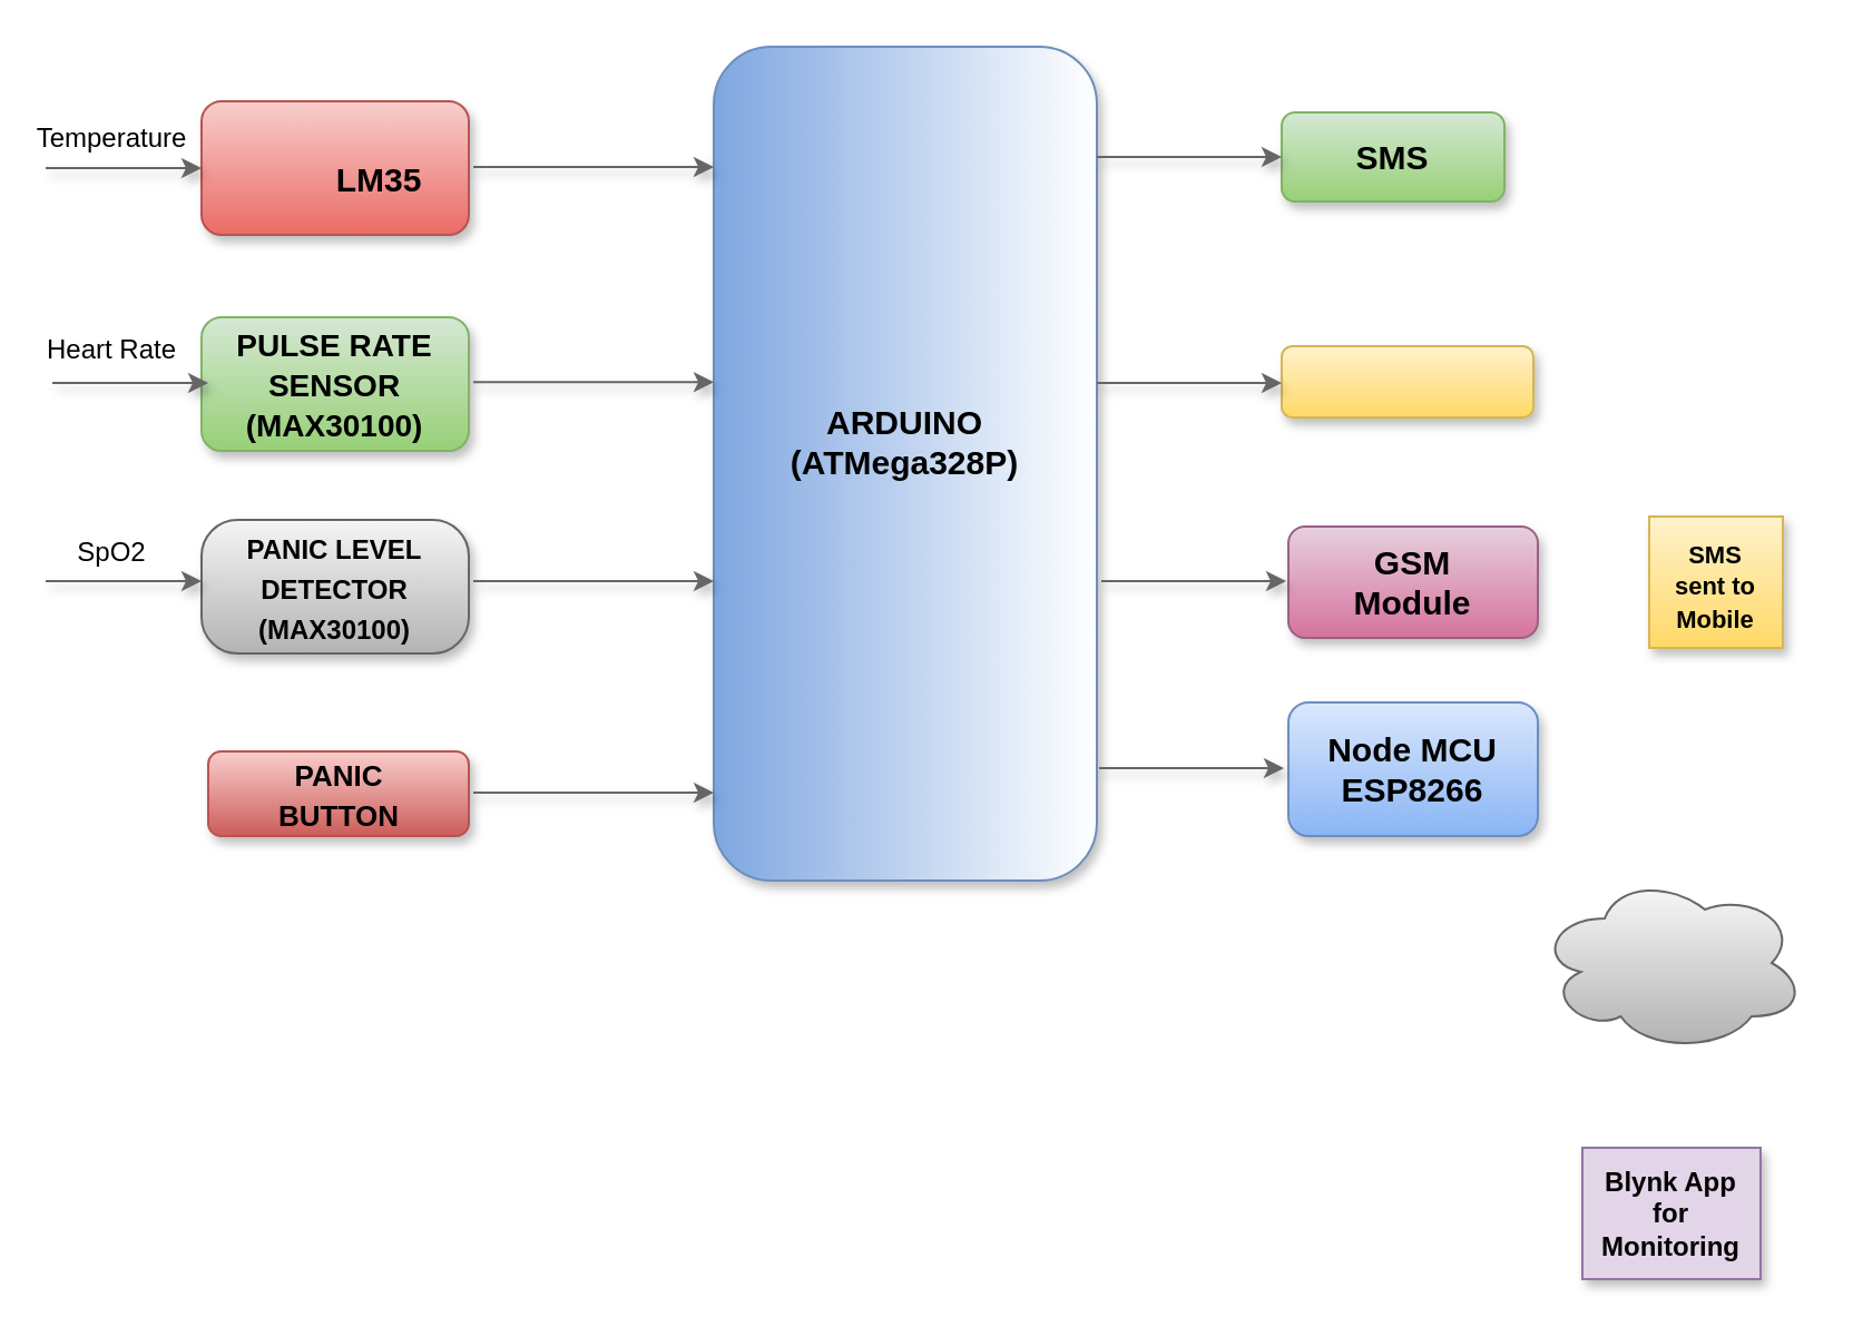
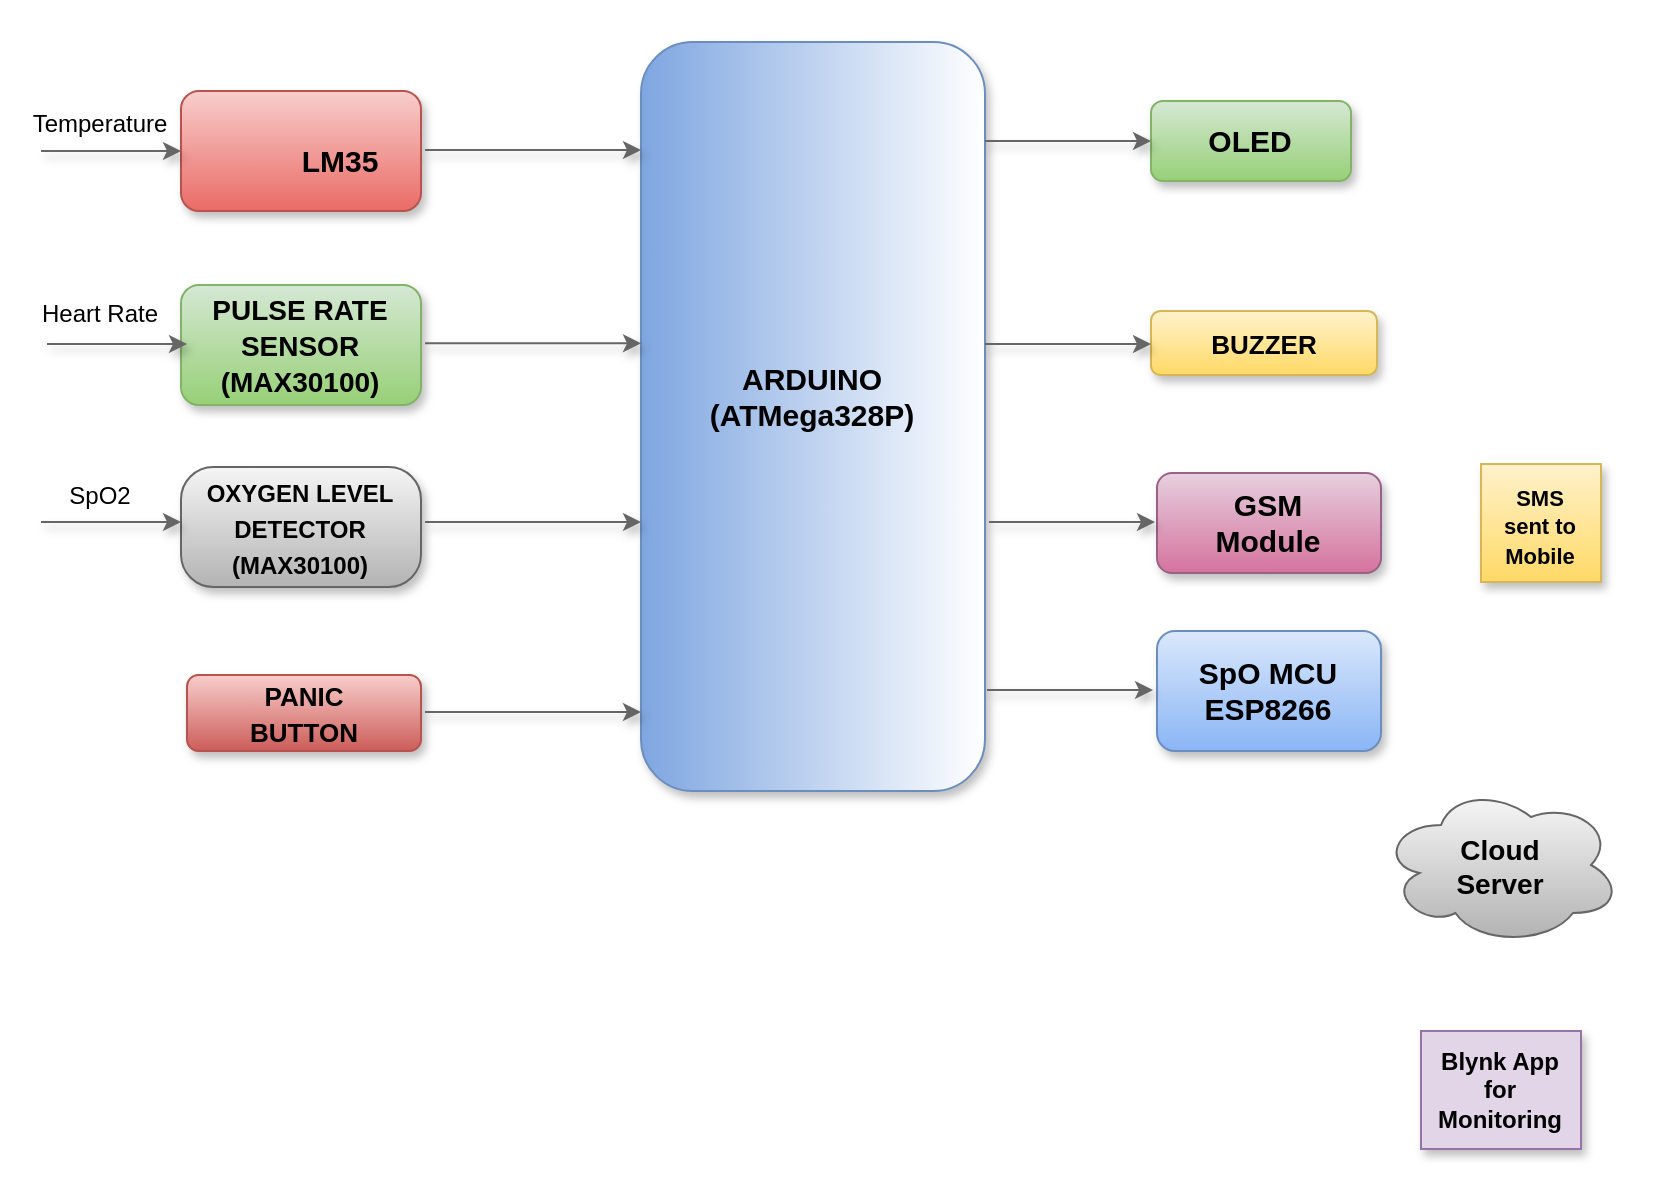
- <mxCell id="13" value="&lt;b&gt;SMS&lt;/b&gt;" style="text;html=1;strokeColor=none;fillColor=none;align=center;verticalAlign=middle;whiteSpace=wrap;rounded=0;shadow=1;fontSize=15;" parent="1" vertex="1"><mxGeometry x="605" y="60" width="40" height="20" as="geometry" /></mxCell>
+ <mxCell id="13" value="&lt;b&gt;OLED&lt;/b&gt;" style="text;html=1;strokeColor=none;fillColor=none;align=center;verticalAlign=middle;whiteSpace=wrap;rounded=0;shadow=1;fontSize=15;" parent="1" vertex="1"><mxGeometry x="605" y="60" width="40" height="20" as="geometry" /></mxCell>
+ <mxCell id="17" value="&lt;b&gt;&lt;font style=&quot;font-size: 13px&quot;&gt;BUZZER&lt;/font&gt;&lt;/b&gt;" style="text;html=1;strokeColor=none;fillColor=none;align=center;verticalAlign=middle;whiteSpace=wrap;rounded=0;shadow=1;fontSize=15;" parent="1" vertex="1"><mxGeometry x="591.5" y="161" width="80" height="20" as="geometry" /></mxCell>
- <mxCell id="9" value="&lt;font style=&quot;font-size: 12px&quot;&gt;PANIC LEVEL DETECTOR (MAX30100)&lt;/font&gt;" style="text;html=1;strokeColor=none;fillColor=none;align=center;verticalAlign=middle;whiteSpace=wrap;rounded=0;shadow=1;fontStyle=1;fontSize=15;" parent="1" vertex="1"><mxGeometry x="100" y="235.5" width="100" height="55" as="geometry" /></mxCell>
+ <mxCell id="9" value="&lt;font style=&quot;font-size: 12px&quot;&gt;OXYGEN LEVEL DETECTOR (MAX30100)&lt;/font&gt;" style="text;html=1;strokeColor=none;fillColor=none;align=center;verticalAlign=middle;whiteSpace=wrap;rounded=0;shadow=1;fontStyle=1;fontSize=15;" parent="1" vertex="1"><mxGeometry x="100" y="235.5" width="100" height="55" as="geometry" /></mxCell>
- <mxCell id="11" value="&lt;b&gt;Node MCU ESP8266&lt;/b&gt;" style="text;html=1;strokeColor=none;fillColor=none;align=center;verticalAlign=middle;whiteSpace=wrap;rounded=0;shadow=1;fontSize=15;" parent="1" vertex="1"><mxGeometry x="584" y="325" width="100" height="40" as="geometry" /></mxCell>
+ <mxCell id="11" value="&lt;b&gt;SpO MCU ESP8266&lt;/b&gt;" style="text;html=1;strokeColor=none;fillColor=none;align=center;verticalAlign=middle;whiteSpace=wrap;rounded=0;shadow=1;fontSize=15;" parent="1" vertex="1"><mxGeometry x="584" y="325" width="100" height="40" as="geometry" /></mxCell>
+ <mxCell id="34" value="&lt;b&gt;&lt;font style=&quot;font-size: 14px&quot;&gt;Cloud Server&lt;/font&gt;&lt;/b&gt;" style="text;html=1;strokeColor=none;fillColor=none;align=center;verticalAlign=middle;whiteSpace=wrap;rounded=0;" parent="1" vertex="1"><mxGeometry x="730" y="423" width="40" height="20" as="geometry" /></mxCell>
